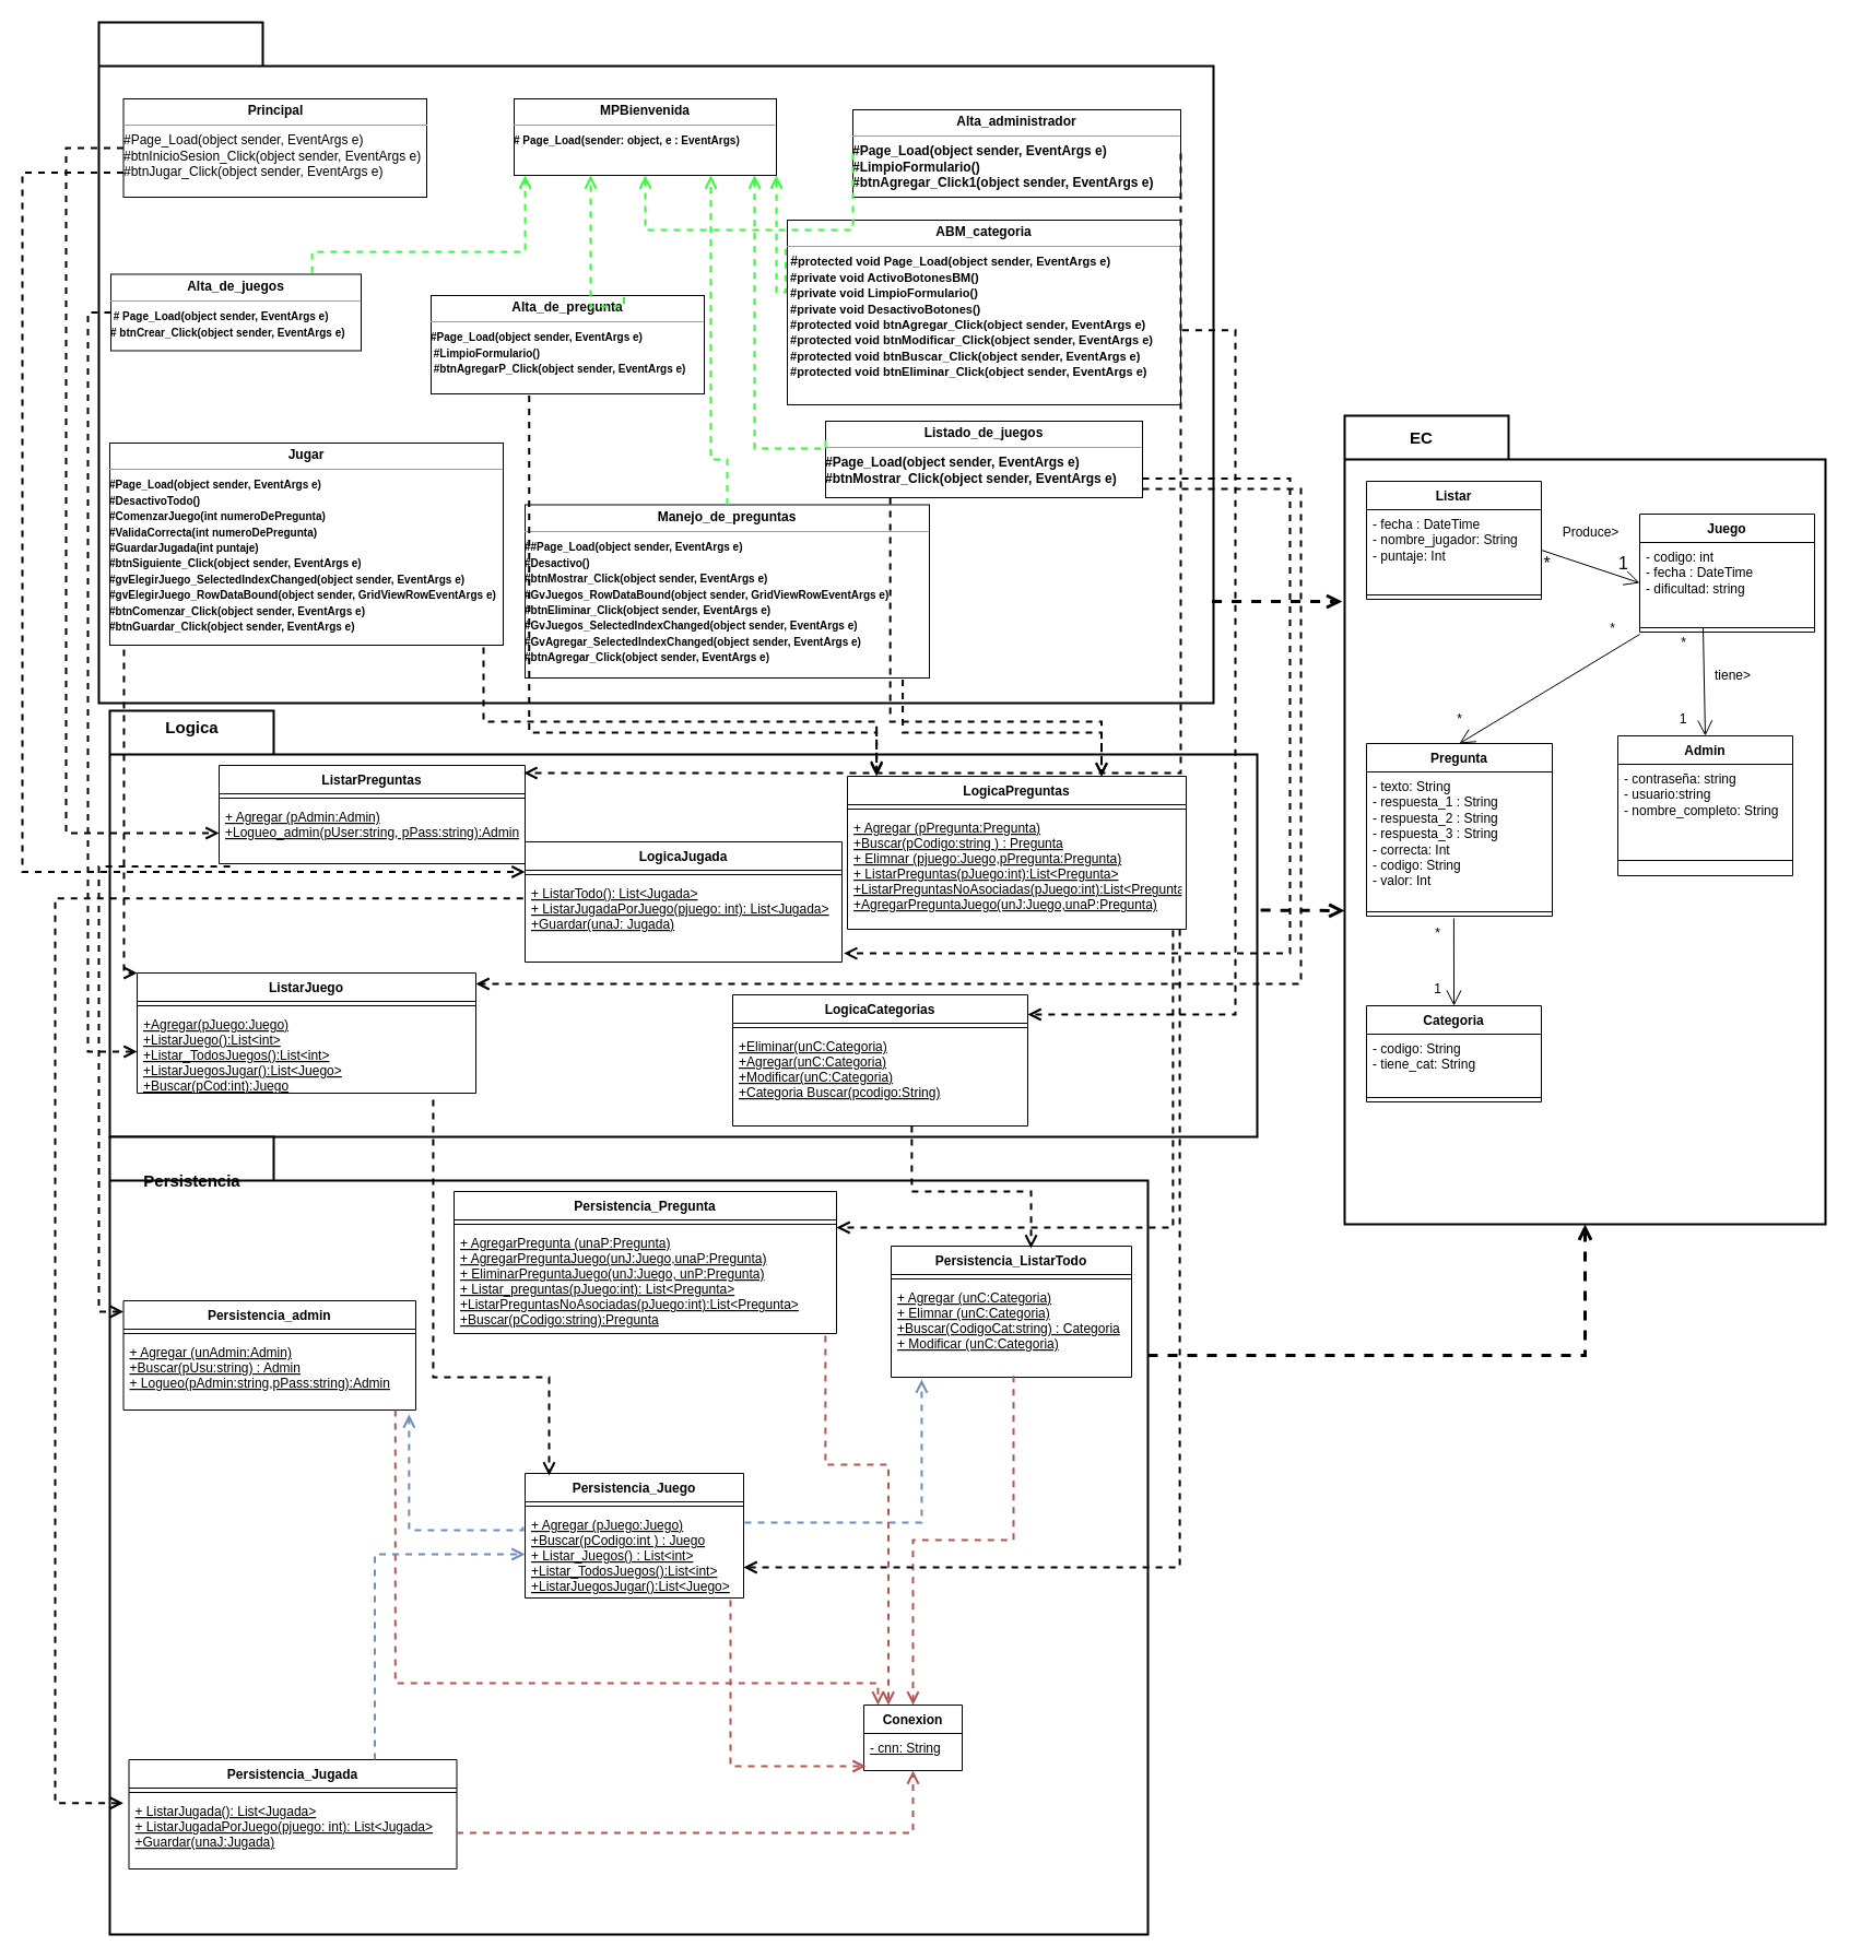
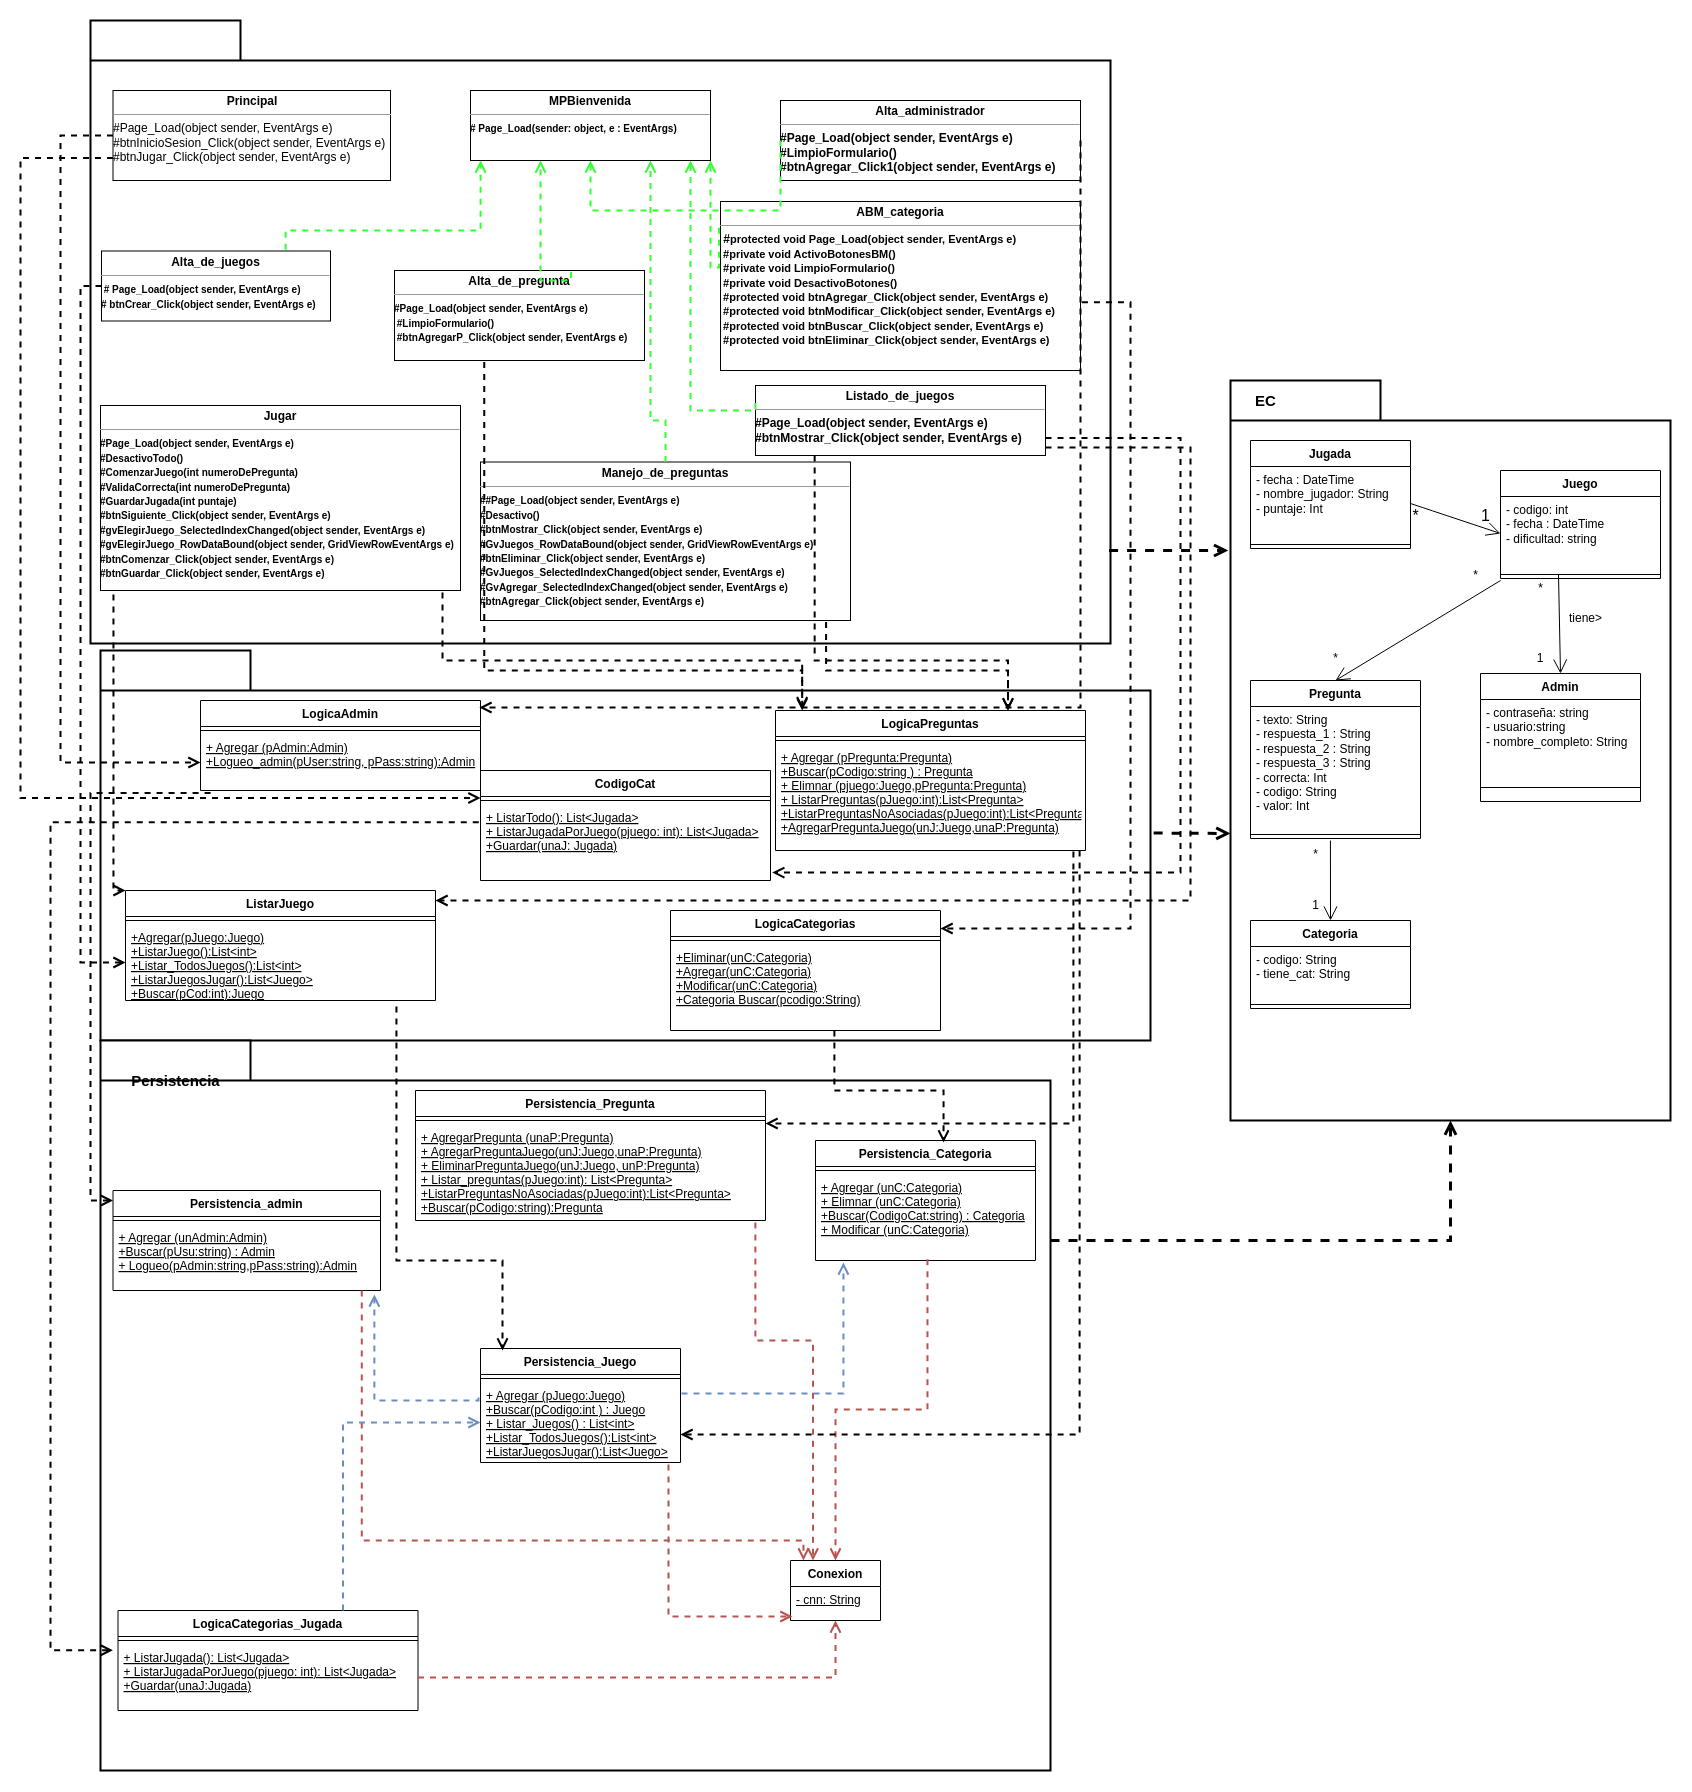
- <mxCell id="4" value="&lt;font style=&quot;font-size: 13px;&quot;&gt;&lt;font style=&quot;font-size: 14px;&quot;&gt;&lt;font style=&quot;font-size: 15px;&quot;&gt;&lt;b&gt;EC&lt;/b&gt;&lt;/font&gt;&lt;/font&gt;&lt;/font&gt;" style="text;html=1;align=center;verticalAlign=middle;resizable=0;points=[];autosize=1;strokeColor=none;fillColor=none;" parent="1" vertex="1"><mxGeometry x="1280" y="385" width="40" height="30" as="geometry" /></mxCell>
+ <mxCell id="4" value="&lt;font style=&quot;font-size: 13px;&quot;&gt;&lt;font style=&quot;font-size: 14px;&quot;&gt;&lt;font style=&quot;font-size: 15px;&quot;&gt;&lt;b&gt;EC&lt;/b&gt;&lt;/font&gt;&lt;/font&gt;&lt;/font&gt;" style="text;html=1;align=center;verticalAlign=middle;resizable=0;points=[];autosize=1;strokeColor=none;fillColor=none;" parent="1" vertex="1"><mxGeometry x="1245" y="385" width="40" height="30" as="geometry" /></mxCell>
- <mxCell id="18" value="Listar" style="swimlane;fontStyle=1;align=center;verticalAlign=top;childLayout=stackLayout;horizontal=1;startSize=26;horizontalStack=0;resizeParent=1;resizeParentMax=0;resizeLast=0;collapsible=1;marginBottom=0;" parent="1" vertex="1"><mxGeometry x="1250" y="440" width="160" height="108" as="geometry"><mxRectangle x="380" y="200" width="80" height="30" as="alternateBounds" /></mxGeometry></mxCell>
+ <mxCell id="18" value="Jugada" style="swimlane;fontStyle=1;align=center;verticalAlign=top;childLayout=stackLayout;horizontal=1;startSize=26;horizontalStack=0;resizeParent=1;resizeParentMax=0;resizeLast=0;collapsible=1;marginBottom=0;" parent="1" vertex="1"><mxGeometry x="1250" y="440" width="160" height="108" as="geometry"><mxRectangle x="380" y="200" width="80" height="30" as="alternateBounds" /></mxGeometry></mxCell>
- <mxCell id="46" value="&lt;font style=&quot;font-size: 15px;&quot;&gt;&lt;font style=&quot;font-size: 14px;&quot;&gt;&lt;font style=&quot;font-size: 13px;&quot;&gt;&lt;font style=&quot;font-size: 12px;&quot;&gt;&lt;font style=&quot;font-size: 11px;&quot;&gt;&lt;font style=&quot;font-size: 12px;&quot;&gt;Produce&amp;gt;&lt;/font&gt;&lt;/font&gt;&lt;/font&gt;&lt;/font&gt;&lt;/font&gt;&lt;/font&gt;" style="text;html=1;align=center;verticalAlign=middle;resizable=0;points=[];autosize=1;strokeColor=none;fillColor=none;fontSize=16;" parent="1" vertex="1"><mxGeometry x="1420" y="470" width="70" height="30" as="geometry" /></mxCell>
- <mxCell id="6" value="&lt;font style=&quot;font-size: 13px;&quot;&gt;&lt;b&gt;&lt;font style=&quot;font-size: 14px;&quot;&gt;&lt;font style=&quot;font-size: 15px;&quot;&gt;Logica&lt;/font&gt;&lt;/font&gt;&lt;/b&gt;&lt;/font&gt;" style="text;html=1;align=center;verticalAlign=middle;resizable=0;points=[];autosize=1;strokeColor=none;fillColor=none;" parent="1" vertex="1"><mxGeometry x="140" y="650" width="70" height="30" as="geometry" /></mxCell>
- <mxCell id="58" value="ListarPreguntas" style="swimlane;fontStyle=1;align=center;verticalAlign=top;childLayout=stackLayout;horizontal=1;startSize=26;horizontalStack=0;resizeParent=1;resizeParentMax=0;resizeLast=0;collapsible=1;marginBottom=0;" parent="1" vertex="1"><mxGeometry x="200" y="700" width="280" height="90" as="geometry" /></mxCell>
+ <mxCell id="58" value="LogicaAdmin" style="swimlane;fontStyle=1;align=center;verticalAlign=top;childLayout=stackLayout;horizontal=1;startSize=26;horizontalStack=0;resizeParent=1;resizeParentMax=0;resizeLast=0;collapsible=1;marginBottom=0;" parent="1" vertex="1"><mxGeometry x="200" y="700" width="280" height="90" as="geometry" /></mxCell>
- <mxCell id="99" value="LogicaJugada" style="swimlane;fontStyle=1;align=center;verticalAlign=top;childLayout=stackLayout;horizontal=1;startSize=26;horizontalStack=0;resizeParent=1;resizeParentMax=0;resizeLast=0;collapsible=1;marginBottom=0;" parent="1" vertex="1"><mxGeometry x="480" y="770" width="290" height="110" as="geometry" /></mxCell>
+ <mxCell id="99" value="CodigoCat" style="swimlane;fontStyle=1;align=center;verticalAlign=top;childLayout=stackLayout;horizontal=1;startSize=26;horizontalStack=0;resizeParent=1;resizeParentMax=0;resizeLast=0;collapsible=1;marginBottom=0;" parent="1" vertex="1"><mxGeometry x="480" y="770" width="290" height="110" as="geometry" /></mxCell>
- <mxCell id="70" value="Persistencia_ListarTodo" style="swimlane;fontStyle=1;align=center;verticalAlign=top;childLayout=stackLayout;horizontal=1;startSize=26;horizontalStack=0;resizeParent=1;resizeParentMax=0;resizeLast=0;collapsible=1;marginBottom=0;" parent="1" vertex="1"><mxGeometry x="815" y="1140" width="220" height="120" as="geometry" /></mxCell>
+ <mxCell id="70" value="Persistencia_Categoria" style="swimlane;fontStyle=1;align=center;verticalAlign=top;childLayout=stackLayout;horizontal=1;startSize=26;horizontalStack=0;resizeParent=1;resizeParentMax=0;resizeLast=0;collapsible=1;marginBottom=0;" parent="1" vertex="1"><mxGeometry x="815" y="1140" width="220" height="120" as="geometry" /></mxCell>
- <mxCell id="73" value="Persistencia_Jugada" style="swimlane;fontStyle=1;align=center;verticalAlign=top;childLayout=stackLayout;horizontal=1;startSize=26;horizontalStack=0;resizeParent=1;resizeParentMax=0;resizeLast=0;collapsible=1;marginBottom=0;" parent="1" vertex="1"><mxGeometry x="117.5" y="1610" width="300" height="100" as="geometry" /></mxCell>
+ <mxCell id="73" value="LogicaCategorias_Jugada" style="swimlane;fontStyle=1;align=center;verticalAlign=top;childLayout=stackLayout;horizontal=1;startSize=26;horizontalStack=0;resizeParent=1;resizeParentMax=0;resizeLast=0;collapsible=1;marginBottom=0;" parent="1" vertex="1"><mxGeometry x="117.5" y="1610" width="300" height="100" as="geometry" /></mxCell>
